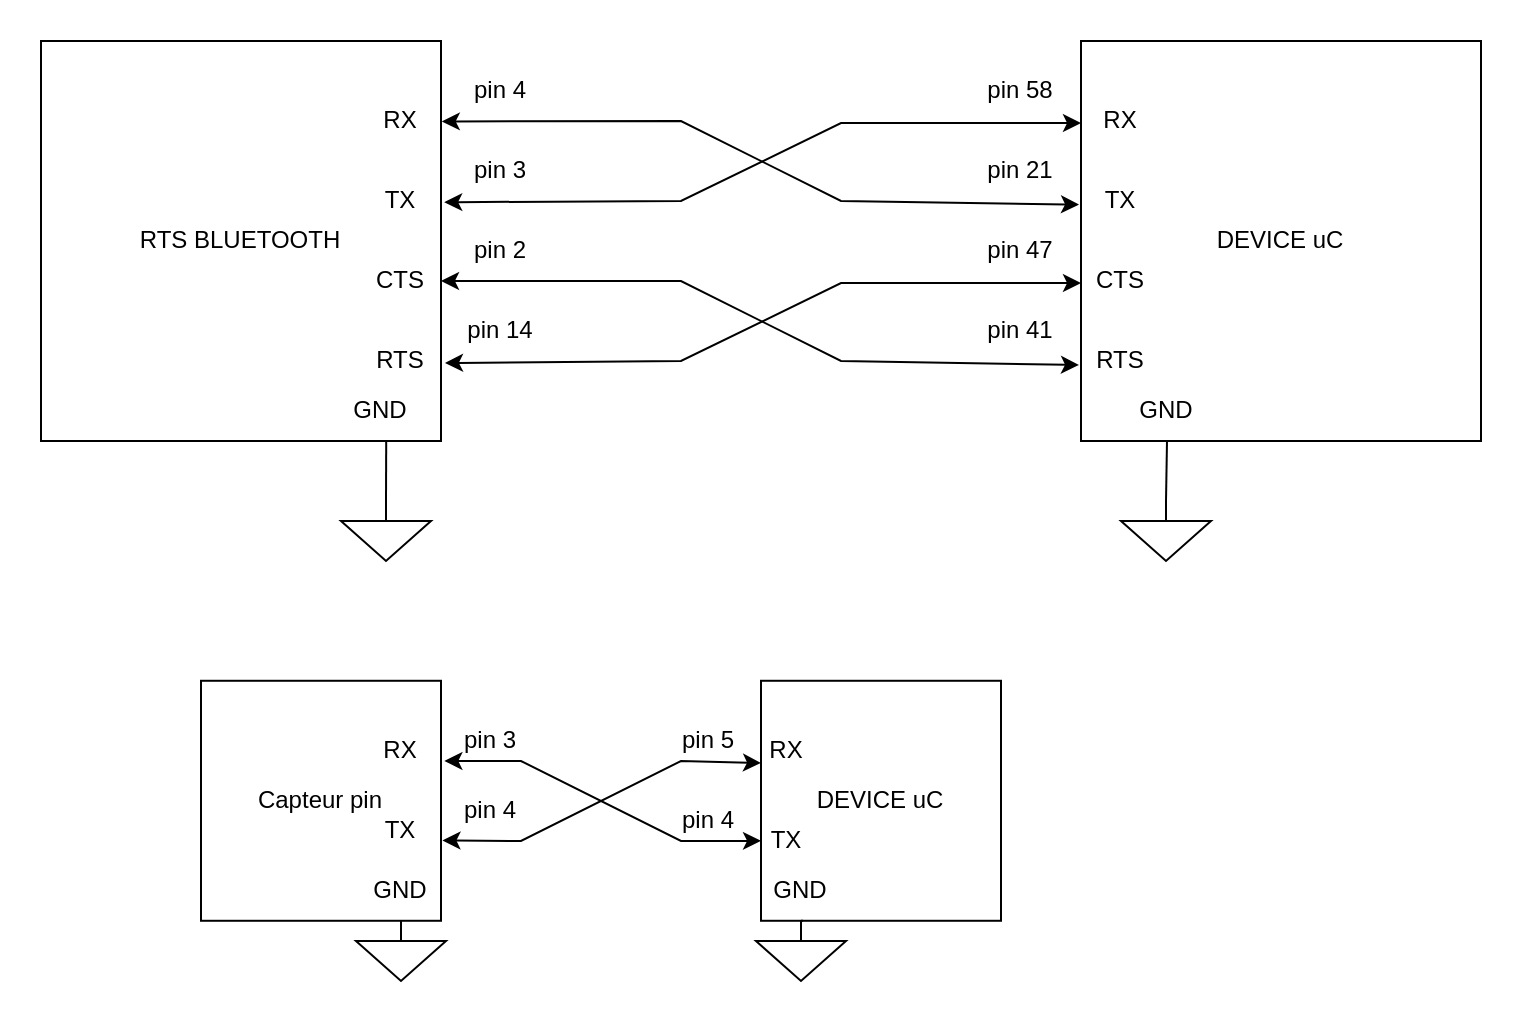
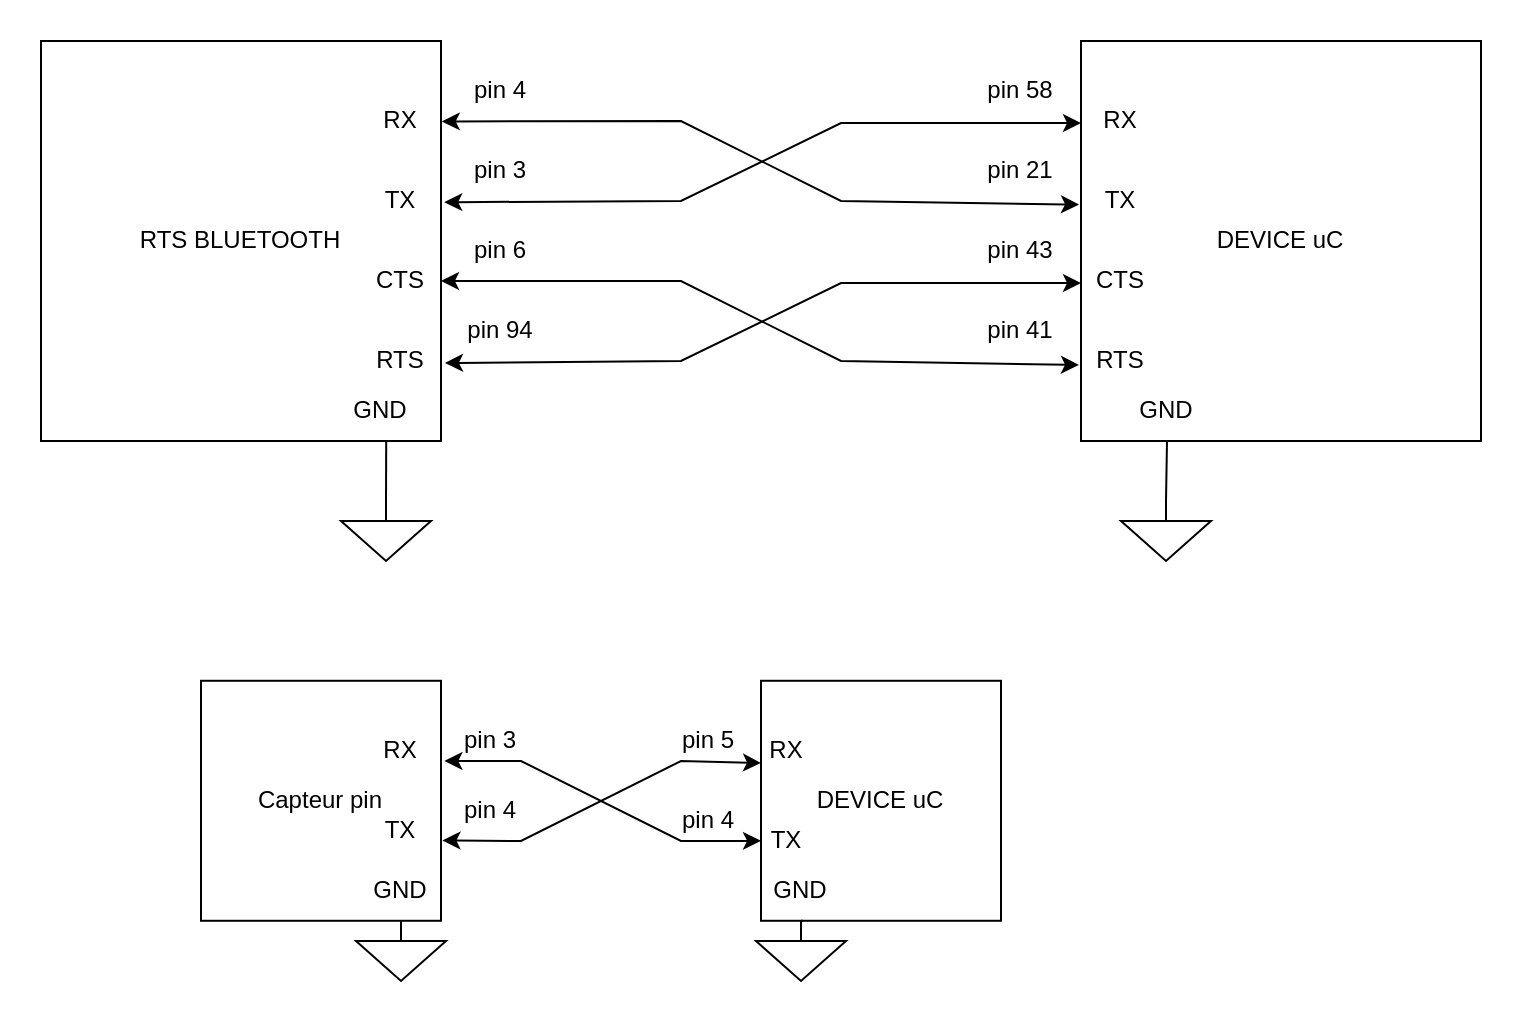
- <mxCell id="18" value="pin 2" style="text;html=1;strokeColor=none;fillColor=none;align=center;verticalAlign=middle;whiteSpace=wrap;rounded=0;" parent="1" vertex="1"><mxGeometry x="220" y="110" width="60" height="30" as="geometry" /></mxCell>
+ <mxCell id="18" value="pin 6" style="text;html=1;strokeColor=none;fillColor=none;align=center;verticalAlign=middle;whiteSpace=wrap;rounded=0;" parent="1" vertex="1"><mxGeometry x="220" y="110" width="60" height="30" as="geometry" /></mxCell>
- <mxCell id="22" value="pin 47" style="text;html=1;strokeColor=none;fillColor=none;align=center;verticalAlign=middle;whiteSpace=wrap;rounded=0;" parent="1" vertex="1"><mxGeometry x="480" y="110" width="60" height="30" as="geometry" /></mxCell>
+ <mxCell id="22" value="pin 43" style="text;html=1;strokeColor=none;fillColor=none;align=center;verticalAlign=middle;whiteSpace=wrap;rounded=0;" parent="1" vertex="1"><mxGeometry x="480" y="110" width="60" height="30" as="geometry" /></mxCell>
- <mxCell id="19" value="pin 14" style="text;html=1;strokeColor=none;fillColor=none;align=center;verticalAlign=middle;whiteSpace=wrap;rounded=0;" parent="1" vertex="1"><mxGeometry x="220" y="150" width="60" height="30" as="geometry" /></mxCell>
+ <mxCell id="19" value="pin 94" style="text;html=1;strokeColor=none;fillColor=none;align=center;verticalAlign=middle;whiteSpace=wrap;rounded=0;" parent="1" vertex="1"><mxGeometry x="220" y="150" width="60" height="30" as="geometry" /></mxCell>
